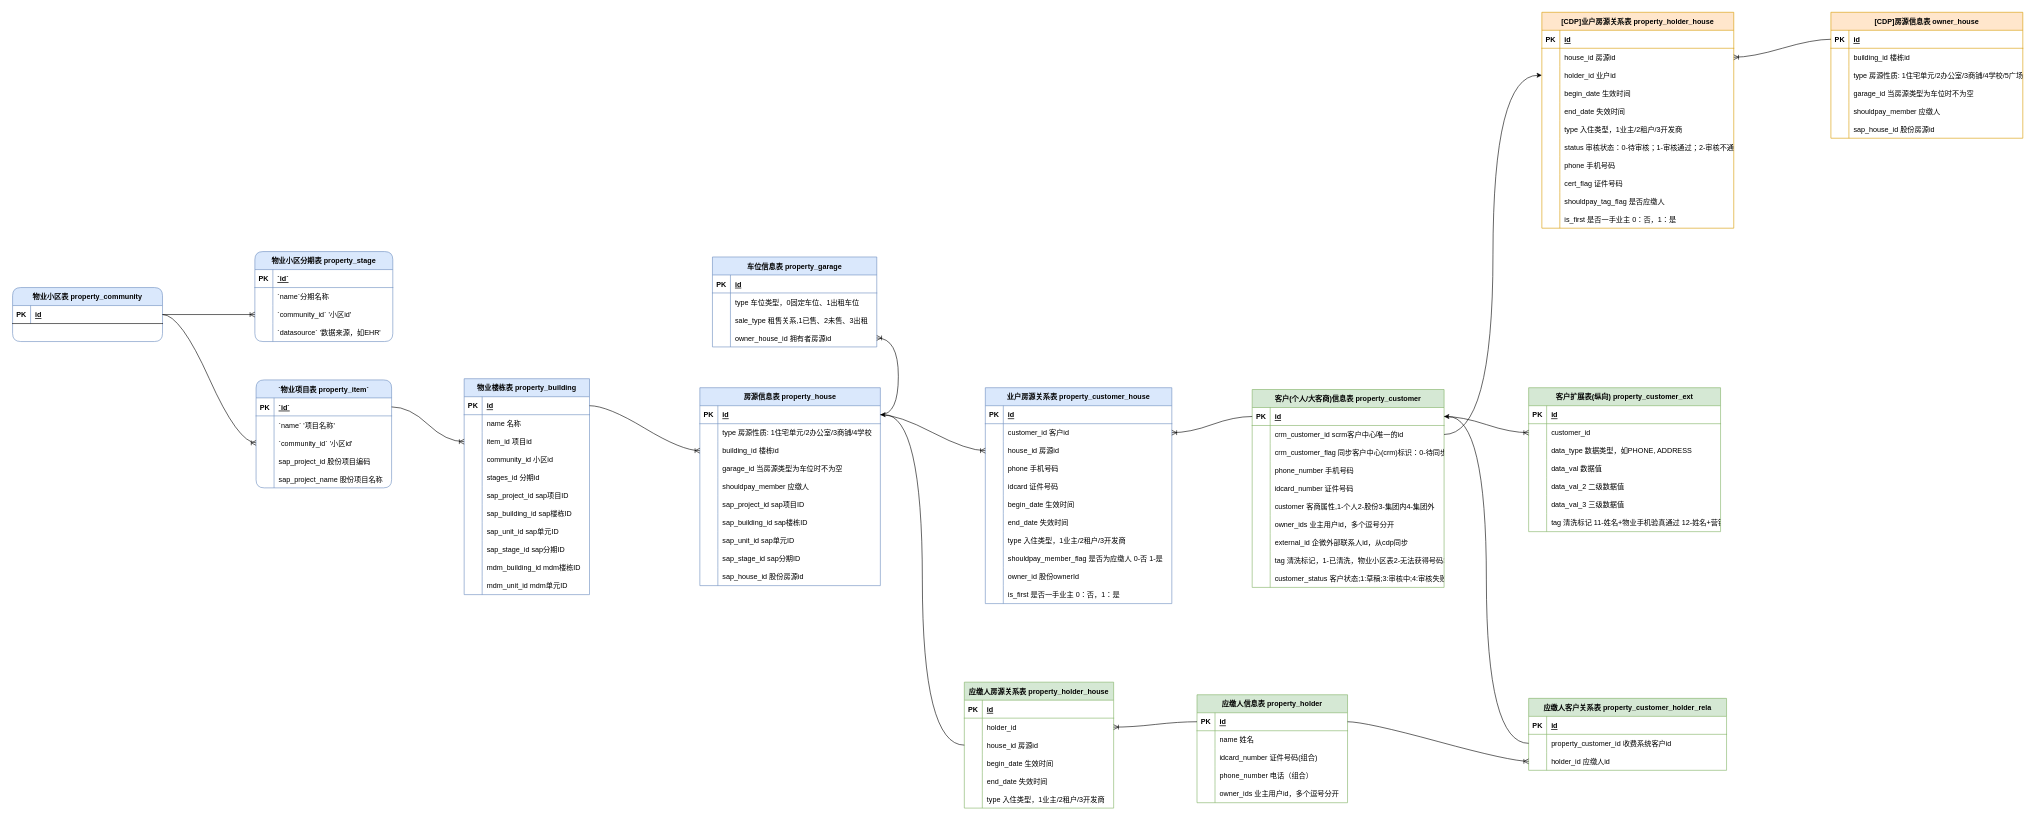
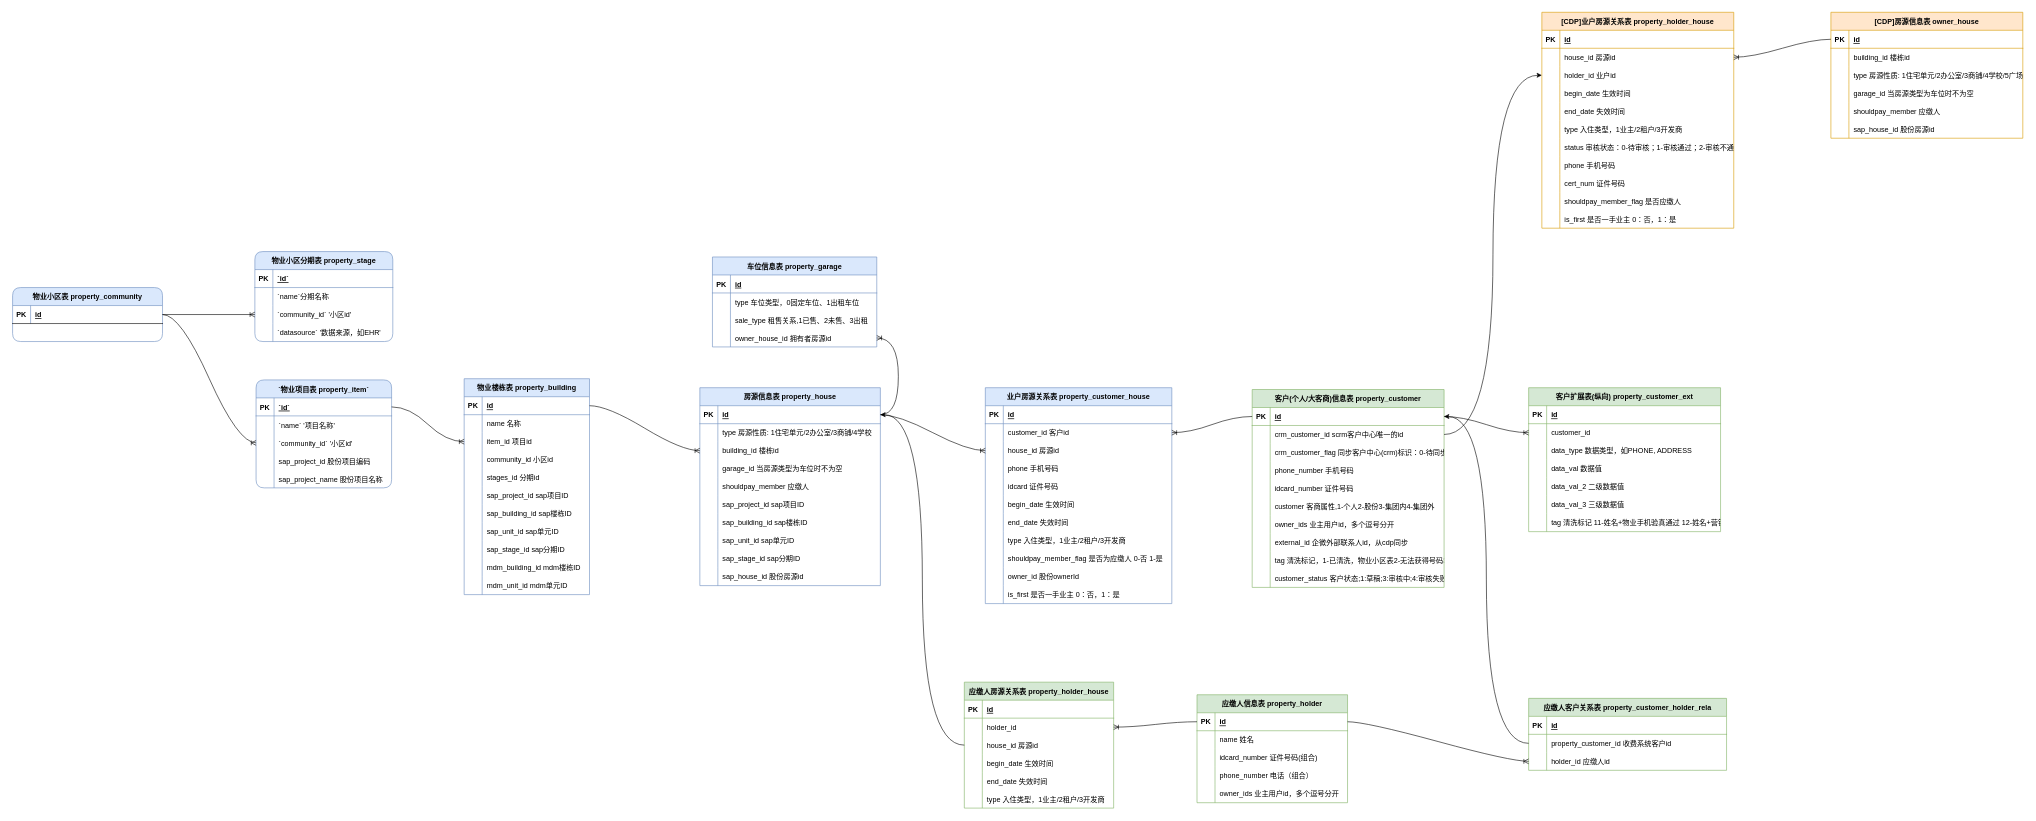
- <mxCell id="306" value="cert_flag&#09;证件号码" style="shape=partialRectangle;overflow=hidden;connectable=0;fillColor=none;align=left;strokeColor=inherit;top=0;left=0;bottom=0;right=0;spacingLeft=6;" vertex="1" parent="304"><mxGeometry x="30" width="290" height="30" as="geometry"><mxRectangle width="290" height="30" as="alternateBounds" /></mxGeometry></mxCell>
+ <mxCell id="306" value="cert_num&#09;证件号码" style="shape=partialRectangle;overflow=hidden;connectable=0;fillColor=none;align=left;strokeColor=inherit;top=0;left=0;bottom=0;right=0;spacingLeft=6;" vertex="1" parent="304"><mxGeometry x="30" width="290" height="30" as="geometry"><mxRectangle width="290" height="30" as="alternateBounds" /></mxGeometry></mxCell>
- <mxCell id="309" value="shouldpay_tag_flag&#09;是否应缴人" style="shape=partialRectangle;overflow=hidden;connectable=0;fillColor=none;align=left;strokeColor=inherit;top=0;left=0;bottom=0;right=0;spacingLeft=6;" vertex="1" parent="307"><mxGeometry x="30" width="290" height="30" as="geometry"><mxRectangle width="290" height="30" as="alternateBounds" /></mxGeometry></mxCell>
+ <mxCell id="309" value="shouldpay_member_flag&#09;是否应缴人" style="shape=partialRectangle;overflow=hidden;connectable=0;fillColor=none;align=left;strokeColor=inherit;top=0;left=0;bottom=0;right=0;spacingLeft=6;" vertex="1" parent="307"><mxGeometry x="30" width="290" height="30" as="geometry"><mxRectangle width="290" height="30" as="alternateBounds" /></mxGeometry></mxCell>
